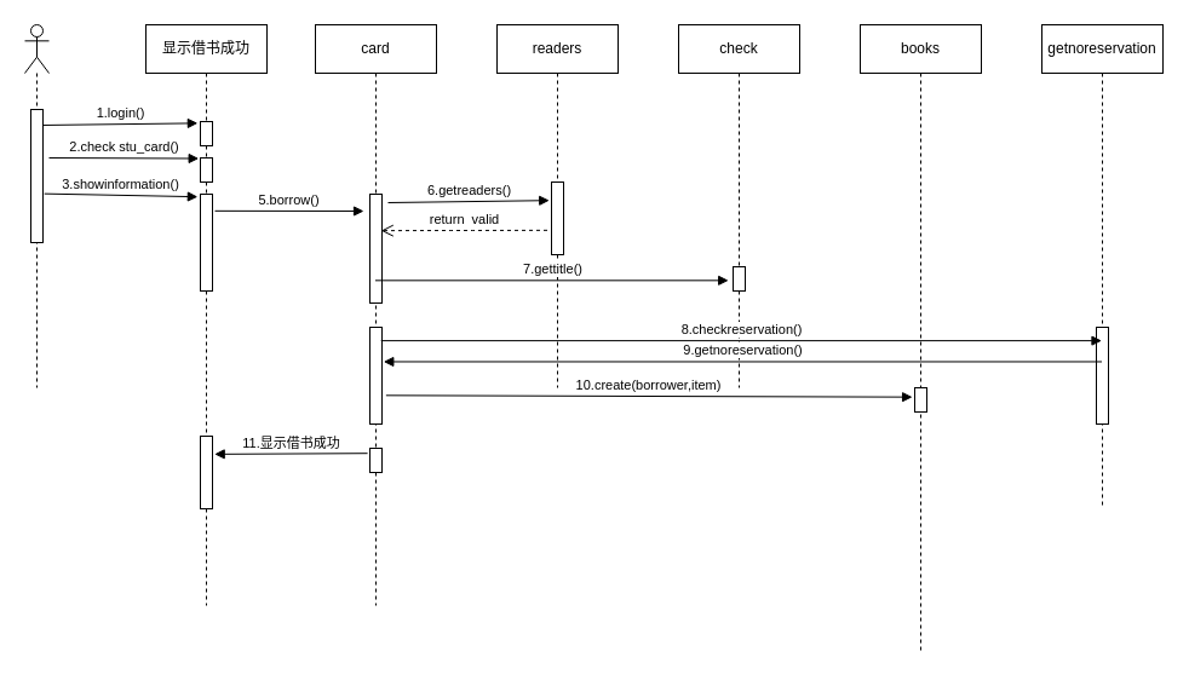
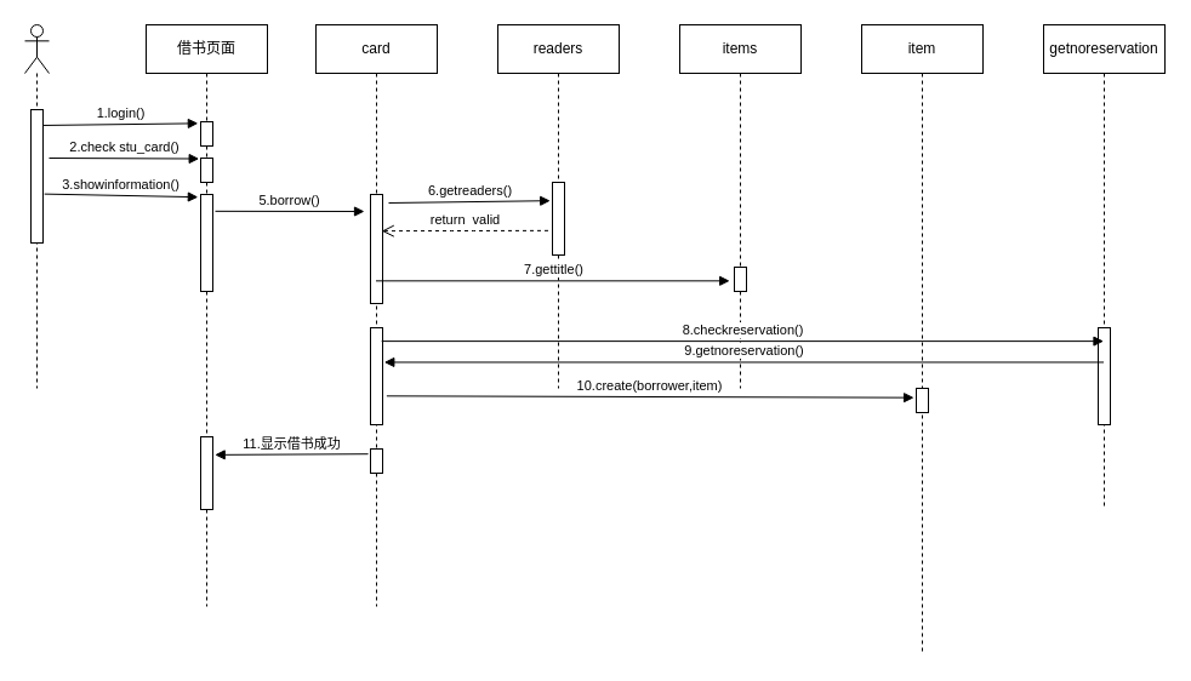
- <mxCell id="4" value="显示借书成功" style="shape=umlLifeline;perimeter=lifelinePerimeter;whiteSpace=wrap;html=1;container=1;collapsible=0;recursiveResize=0;outlineConnect=0;" vertex="1" parent="1"><mxGeometry x="120" y="20" width="100" height="480" as="geometry" /></mxCell>
+ <mxCell id="4" value="借书页面" style="shape=umlLifeline;perimeter=lifelinePerimeter;whiteSpace=wrap;html=1;container=1;collapsible=0;recursiveResize=0;outlineConnect=0;" vertex="1" parent="1"><mxGeometry x="120" y="20" width="100" height="480" as="geometry" /></mxCell>
- <mxCell id="15" value="check" style="shape=umlLifeline;perimeter=lifelinePerimeter;whiteSpace=wrap;html=1;container=1;collapsible=0;recursiveResize=0;outlineConnect=0;" vertex="1" parent="1"><mxGeometry x="560" y="20" width="100" height="300" as="geometry" /></mxCell>
+ <mxCell id="15" value="items" style="shape=umlLifeline;perimeter=lifelinePerimeter;whiteSpace=wrap;html=1;container=1;collapsible=0;recursiveResize=0;outlineConnect=0;" vertex="1" parent="1"><mxGeometry x="560" y="20" width="100" height="300" as="geometry" /></mxCell>
- <mxCell id="17" value="books" style="shape=umlLifeline;perimeter=lifelinePerimeter;whiteSpace=wrap;html=1;container=1;collapsible=0;recursiveResize=0;outlineConnect=0;" vertex="1" parent="1"><mxGeometry x="710" y="20" width="100" height="520" as="geometry" /></mxCell>
+ <mxCell id="17" value="item" style="shape=umlLifeline;perimeter=lifelinePerimeter;whiteSpace=wrap;html=1;container=1;collapsible=0;recursiveResize=0;outlineConnect=0;" vertex="1" parent="1"><mxGeometry x="710" y="20" width="100" height="520" as="geometry" /></mxCell>
